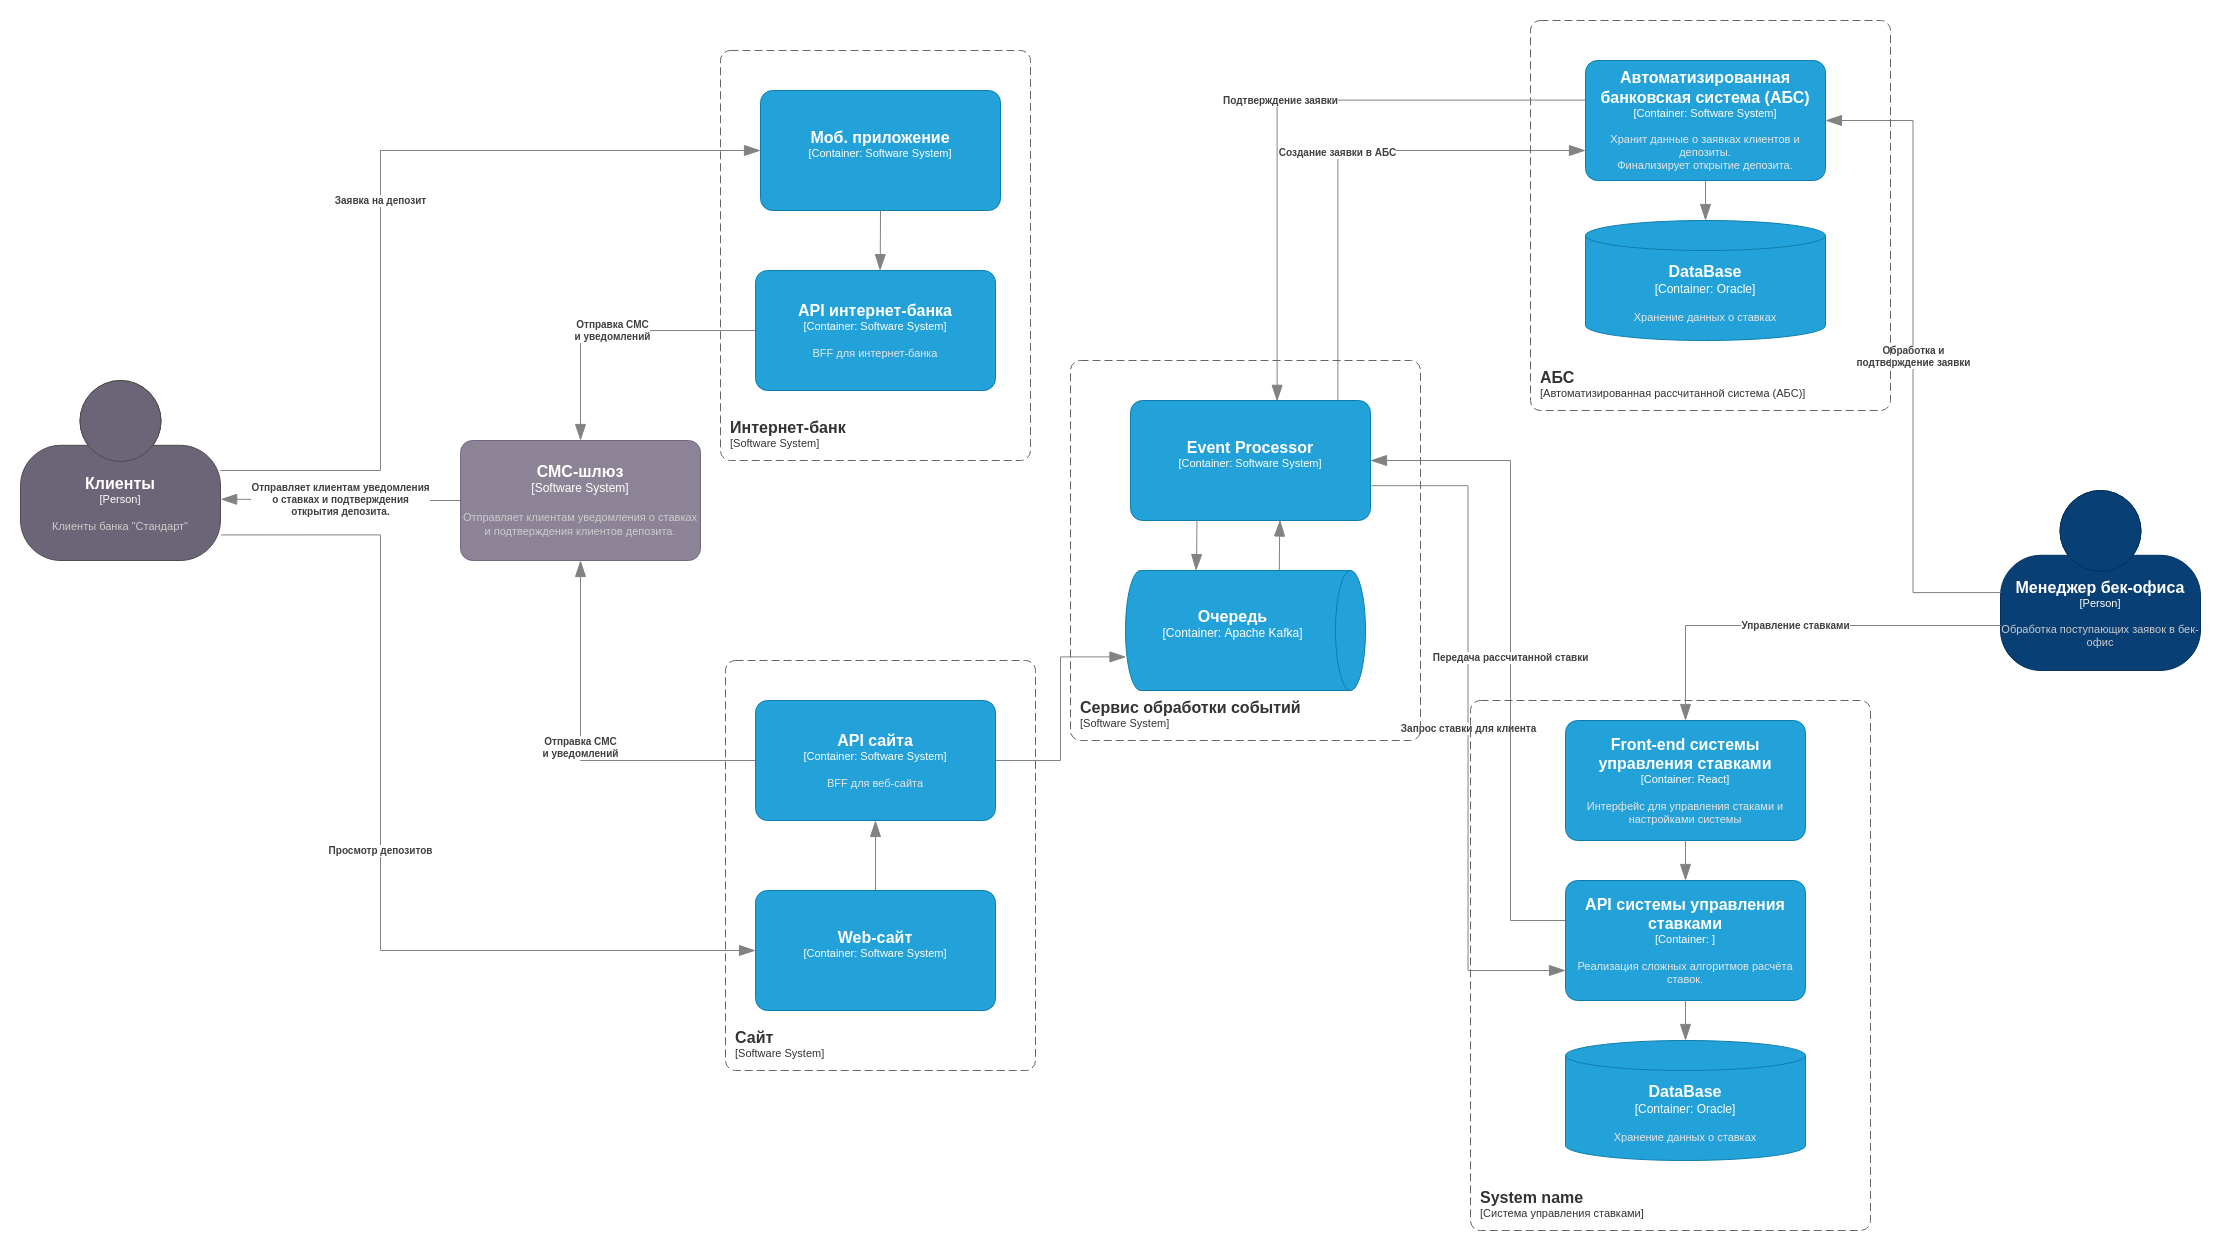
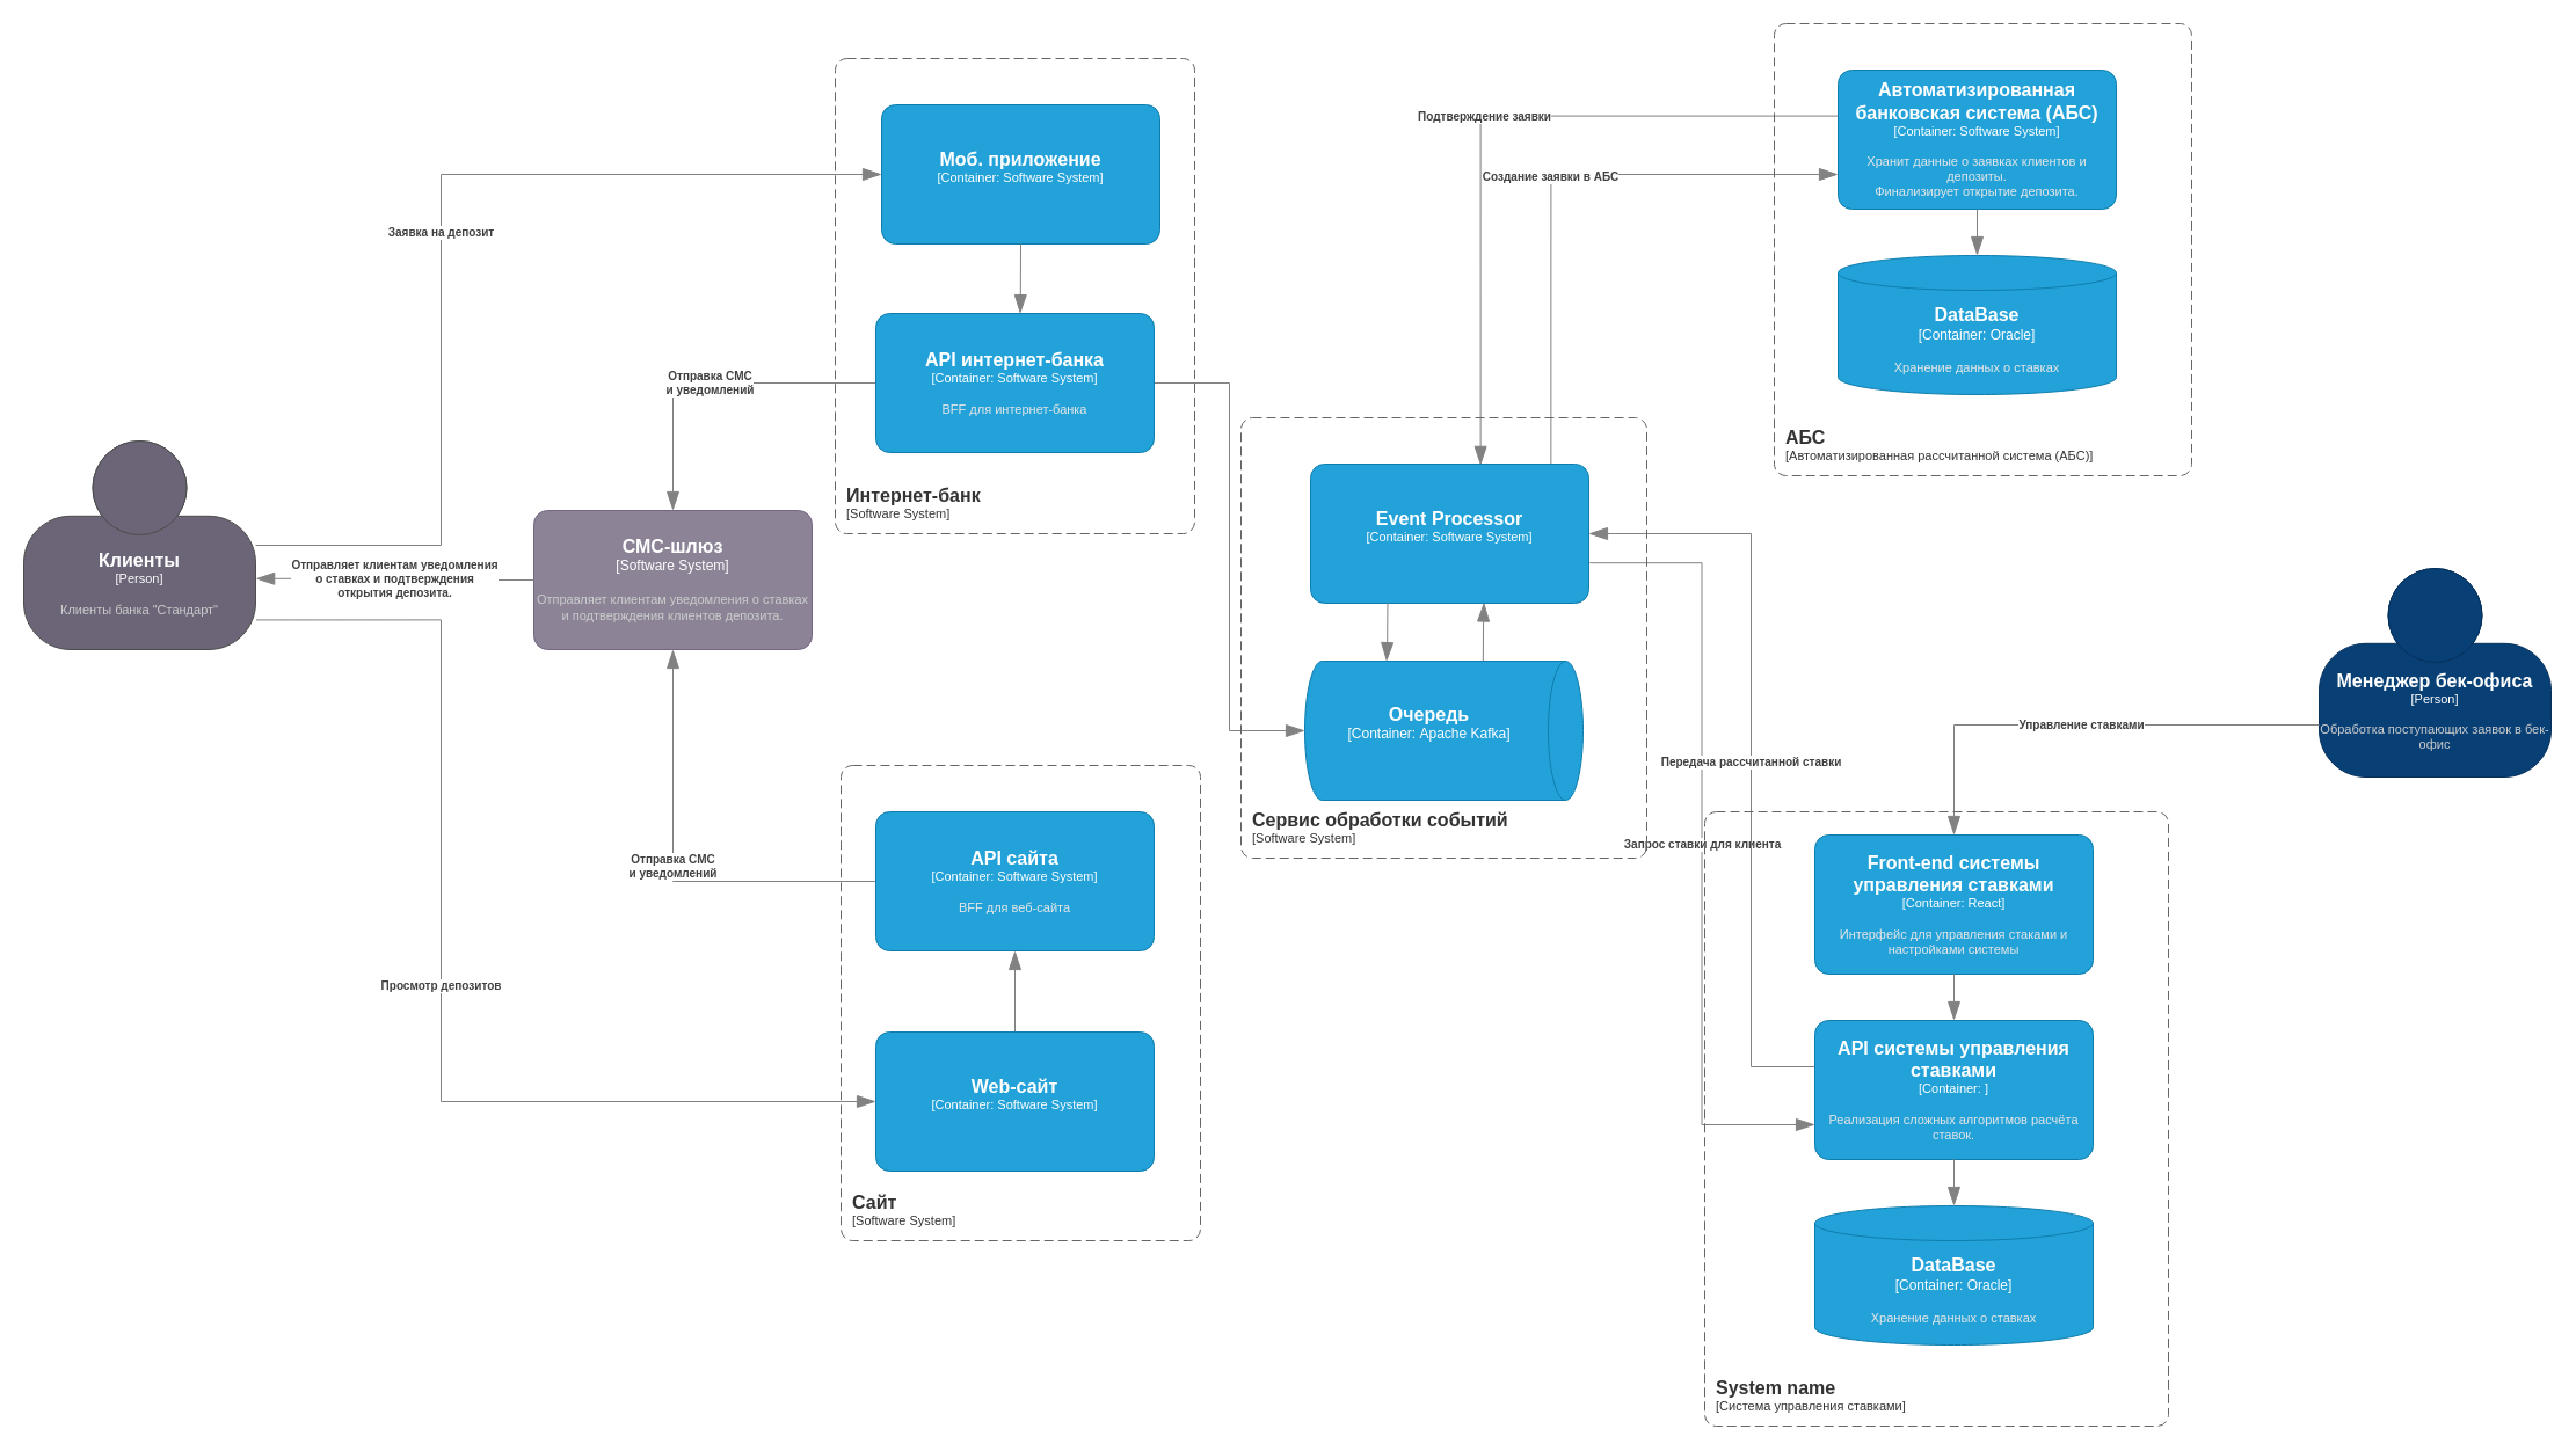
+ <mxCell id="10" value="" style="endArrow=blockThin;html=1;fontSize=10;fontColor=#404040;strokeWidth=1;endFill=1;strokeColor=#828282;elbow=vertical;metaEdit=1;endSize=14;startSize=14;jumpStyle=arc;jumpSize=16;rounded=0;edgeStyle=orthogonalEdgeStyle;exitX=1;exitY=0.5;exitDx=0;exitDy=0;exitPerimeter=0;entryX=0.5;entryY=1;entryDx=0;entryDy=0;entryPerimeter=0;" parent="1" source="22" target="27" edge="1"><mxGeometry width="240" relative="1" as="geometry"><mxPoint x="934.16" y="299.76" as="sourcePoint" /><mxPoint x="1560" y="910" as="targetPoint" /></mxGeometry></mxCell>
- <mxCell id="14" value="&lt;div style=&quot;text-align: left&quot;&gt;&lt;div style=&quot;text-align: center&quot;&gt;&lt;b&gt;Обработка и &#10;подтверждение заявки&lt;/b&gt;&lt;/div&gt;" style="endArrow=blockThin;html=1;fontSize=10;fontColor=#404040;strokeWidth=1;endFill=1;strokeColor=#828282;elbow=vertical;metaEdit=1;endSize=14;startSize=14;jumpStyle=arc;jumpSize=16;rounded=0;edgeStyle=orthogonalEdgeStyle;exitX=0.001;exitY=0.567;exitDx=0;exitDy=0;exitPerimeter=0;entryX=1;entryY=0.5;entryDx=0;entryDy=0;entryPerimeter=0;" parent="1" source="4" target="39" edge="1"><mxGeometry width="240" relative="1" as="geometry"><mxPoint x="1290" y="560" as="sourcePoint" /><mxPoint x="1530" y="560" as="targetPoint" /></mxGeometry></mxCell>
- <mxCell id="11" value="" style="endArrow=blockThin;html=1;fontSize=10;fontColor=#404040;strokeWidth=1;endFill=1;strokeColor=#828282;elbow=vertical;metaEdit=1;endSize=14;startSize=14;jumpStyle=arc;jumpSize=16;rounded=0;edgeStyle=orthogonalEdgeStyle;exitX=1;exitY=0.5;exitDx=0;exitDy=0;exitPerimeter=0;entryX=0.72;entryY=0.998;entryDx=0;entryDy=0;entryPerimeter=0;" parent="1" source="24" target="27" edge="1"><mxGeometry width="240" relative="1" as="geometry"><mxPoint x="920" y="700" as="sourcePoint" /><mxPoint x="1330" y="680" as="targetPoint" /></mxGeometry></mxCell>
